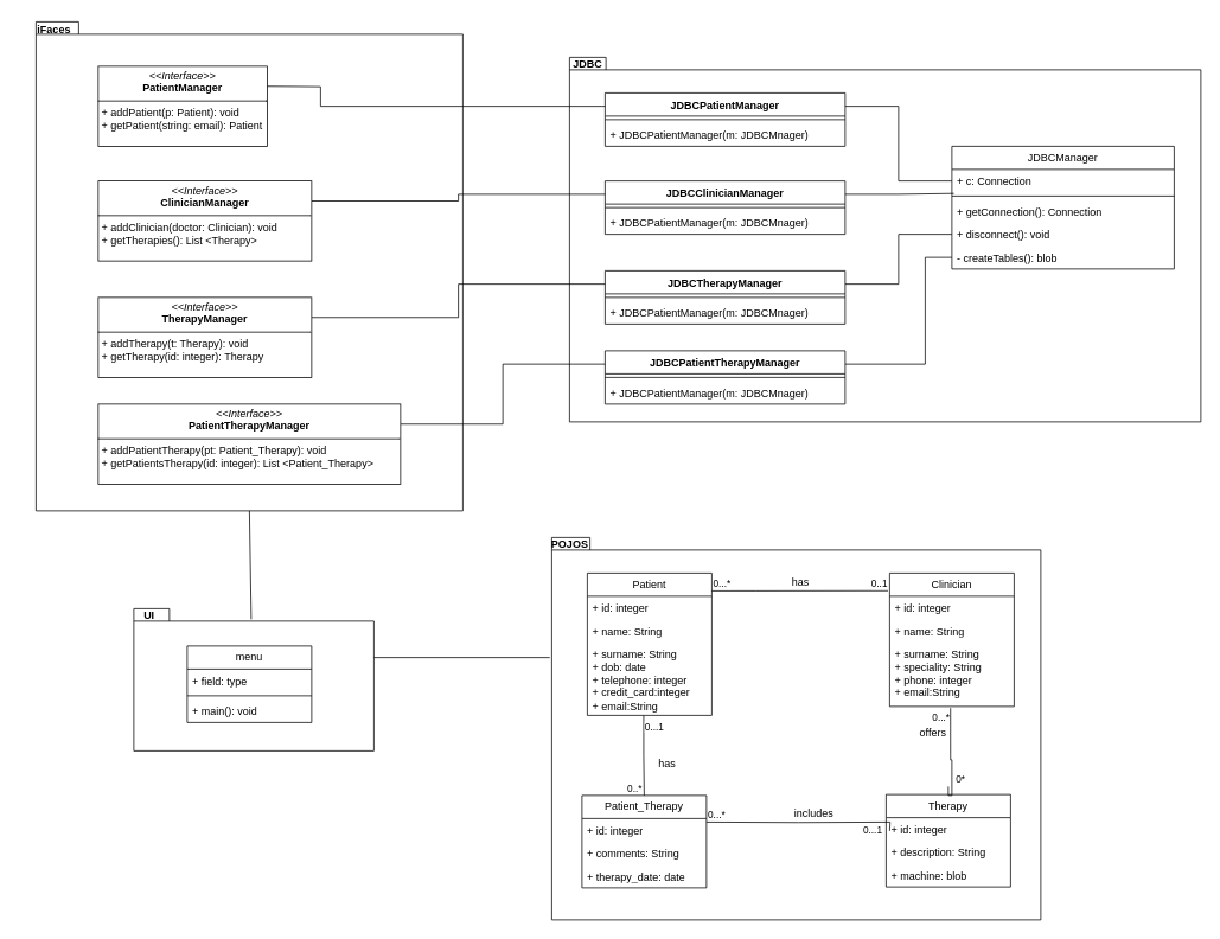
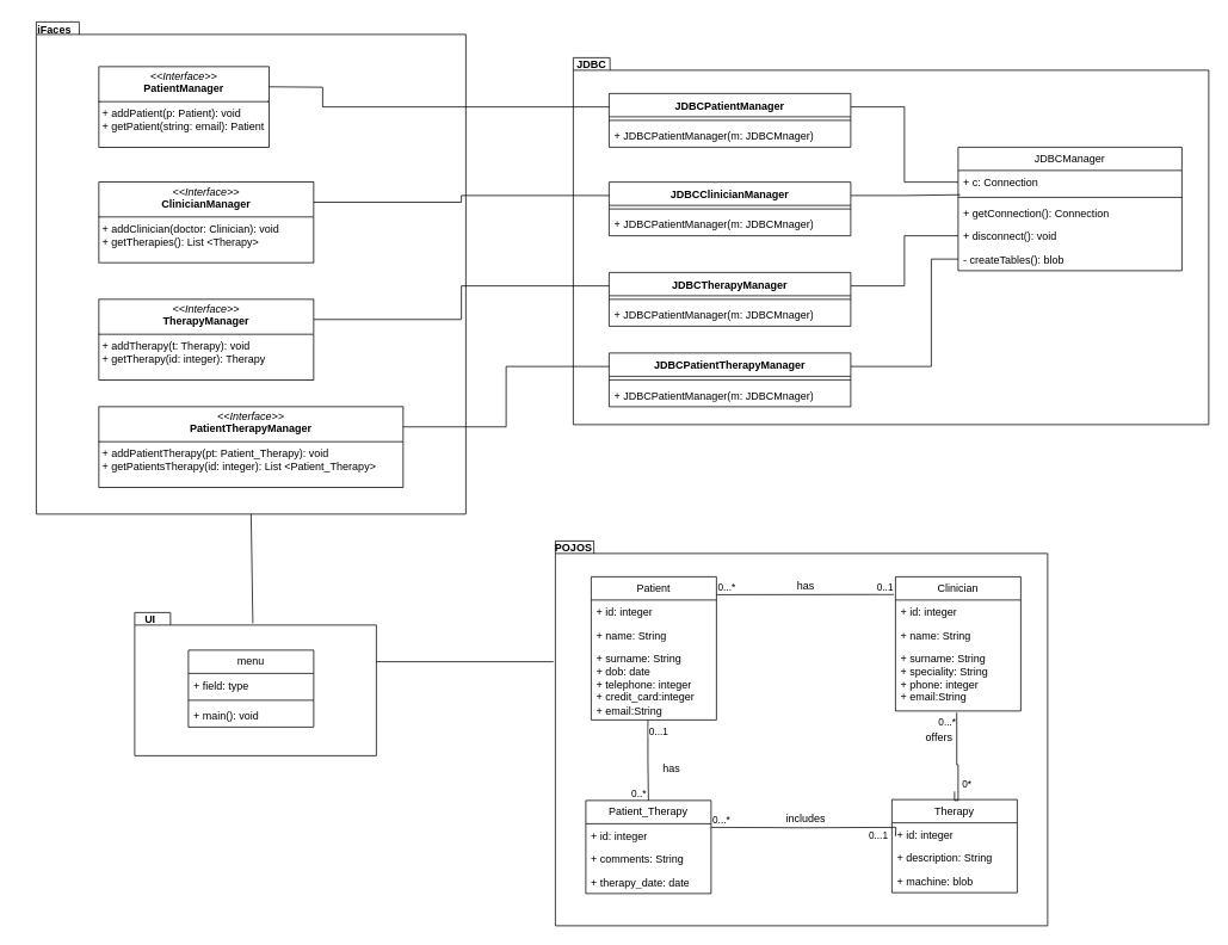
- <mxCell id="37" value="includes" style="text;html=1;align=center;verticalAlign=middle;whiteSpace=wrap;rounded=0;" vertex="1" parent="1"><mxGeometry x="885" y="899" width="60" height="30" as="geometry" /></mxCell>
+ <mxCell id="37" value="includes" style="text;html=1;align=center;verticalAlign=middle;whiteSpace=wrap;rounded=0;" vertex="1" parent="1"><mxGeometry x="870" y="899" width="60" height="30" as="geometry" /></mxCell>
